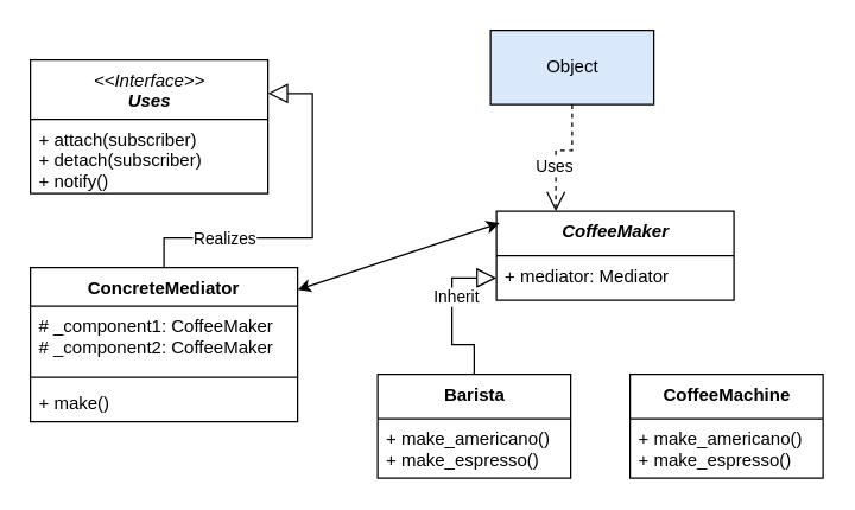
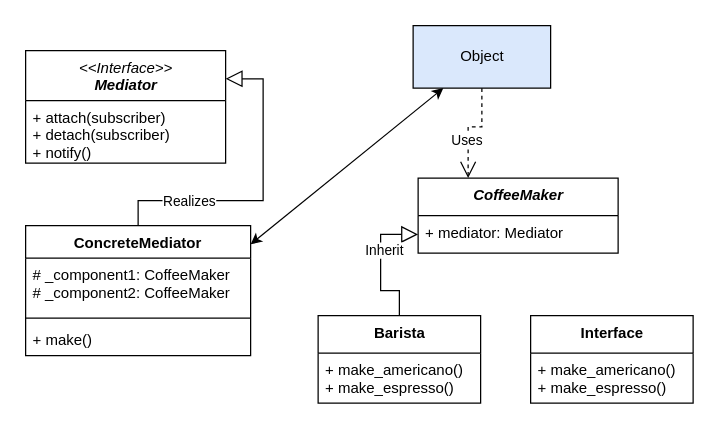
- <mxCell id="2" value="&amp;lt;&amp;lt;Interface&amp;gt;&amp;gt;&lt;br&gt;&lt;b&gt;Uses&lt;/b&gt;" style="swimlane;fontStyle=2;align=center;verticalAlign=top;childLayout=stackLayout;horizontal=1;startSize=40;horizontalStack=0;resizeParent=1;resizeParentMax=0;resizeLast=0;collapsible=1;marginBottom=0;html=1;" vertex="1" parent="1"><mxGeometry x="20" y="40" width="160" height="90" as="geometry" /></mxCell>
+ <mxCell id="2" value="&amp;lt;&amp;lt;Interface&amp;gt;&amp;gt;&lt;br&gt;&lt;b&gt;Mediator&lt;/b&gt;" style="swimlane;fontStyle=2;align=center;verticalAlign=top;childLayout=stackLayout;horizontal=1;startSize=40;horizontalStack=0;resizeParent=1;resizeParentMax=0;resizeLast=0;collapsible=1;marginBottom=0;html=1;" vertex="1" parent="1"><mxGeometry x="20" y="40" width="160" height="90" as="geometry" /></mxCell>
- <mxCell id="18" value="" style="endArrow=classic;startArrow=classic;html=1;entryX=0.013;entryY=0.133;entryDx=0;entryDy=0;entryPerimeter=0;exitX=1;exitY=0.144;exitDx=0;exitDy=0;exitPerimeter=0;" edge="1" parent="1" source="4" target="10"><mxGeometry width="50" height="50" relative="1" as="geometry"><mxPoint x="180" y="470" as="sourcePoint" /><mxPoint x="230" y="420" as="targetPoint" /></mxGeometry></mxCell>
+ <mxCell id="18" value="" style="endArrow=classic;startArrow=classic;html=1;exitX=1;exitY=0.144;exitDx=0;exitDy=0;exitPerimeter=0;" edge="1" parent="1" source="4" target="19"><mxGeometry width="50" height="50" relative="1" as="geometry"><mxPoint x="180" y="470" as="sourcePoint" /><mxPoint x="230" y="420" as="targetPoint" /></mxGeometry></mxCell>
- <mxCell id="14" value="&lt;span style=&quot;font-style: normal&quot;&gt;&lt;b&gt;CoffeeMachine&lt;/b&gt;&lt;/span&gt;" style="swimlane;fontStyle=2;align=center;verticalAlign=top;childLayout=stackLayout;horizontal=1;startSize=30;horizontalStack=0;resizeParent=1;resizeParentMax=0;resizeLast=0;collapsible=1;marginBottom=0;html=1;" vertex="1" parent="1"><mxGeometry x="424" y="252" width="130" height="70" as="geometry" /></mxCell>
+ <mxCell id="14" value="&lt;span style=&quot;font-style: normal&quot;&gt;&lt;b&gt;Interface&lt;/b&gt;&lt;/span&gt;" style="swimlane;fontStyle=2;align=center;verticalAlign=top;childLayout=stackLayout;horizontal=1;startSize=30;horizontalStack=0;resizeParent=1;resizeParentMax=0;resizeLast=0;collapsible=1;marginBottom=0;html=1;" vertex="1" parent="1"><mxGeometry x="424" y="252" width="130" height="70" as="geometry" /></mxCell>
